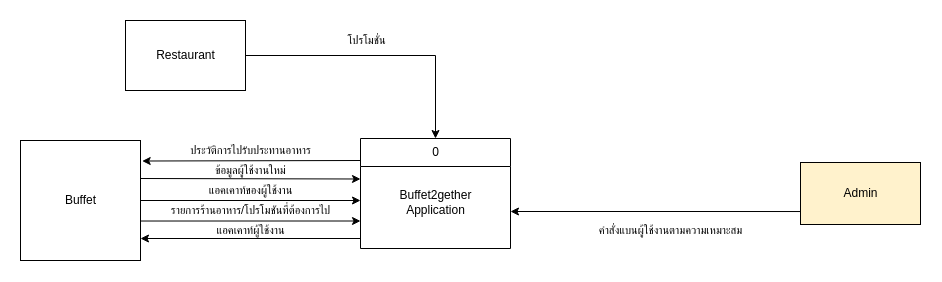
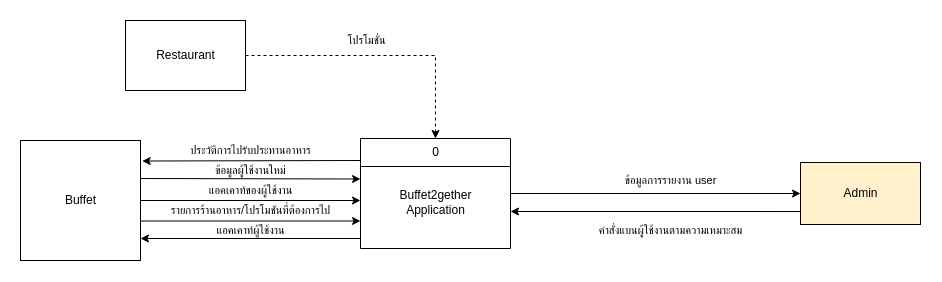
- <mxCell id="5" value="โปรโมชั่น" style="edgeStyle=orthogonalEdgeStyle;rounded=0;orthogonalLoop=1;jettySize=auto;html=1;exitX=1;exitY=0.5;exitDx=0;exitDy=0;entryX=0.5;entryY=0;entryDx=0;entryDy=0;" parent="1" source="6" target="3" edge="1"><mxGeometry x="-0.116" y="15" relative="1" as="geometry"><mxPoint as="offset" /></mxGeometry></mxCell>
+ <mxCell id="5" value="โปรโมชั่น" style="edgeStyle=orthogonalEdgeStyle;rounded=0;orthogonalLoop=1;jettySize=auto;html=1;exitX=1;exitY=0.5;exitDx=0;exitDy=0;entryX=0.5;entryY=0;entryDx=0;entryDy=0;dashed=1;" parent="1" source="6" target="3" edge="1"><mxGeometry x="-0.116" y="15" relative="1" as="geometry"><mxPoint as="offset" /></mxGeometry></mxCell>
+ <mxCell id="2" value="ข้อมูลการรายงาน user" style="edgeStyle=orthogonalEdgeStyle;rounded=0;orthogonalLoop=1;jettySize=auto;html=1;exitX=1;exitY=0.5;exitDx=0;exitDy=0;entryX=0;entryY=0.5;entryDx=0;entryDy=0;" parent="1" source="3" target="10" edge="1"><mxGeometry x="0.103" y="13" relative="1" as="geometry"><mxPoint as="offset" /></mxGeometry></mxCell>
